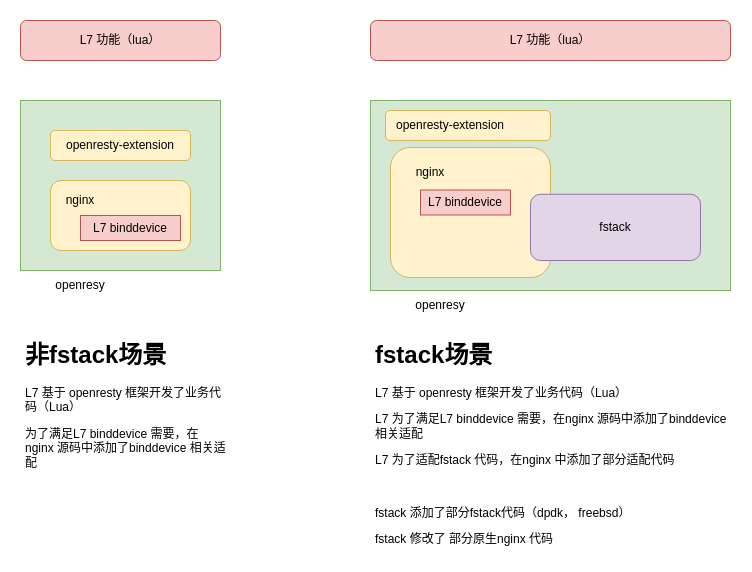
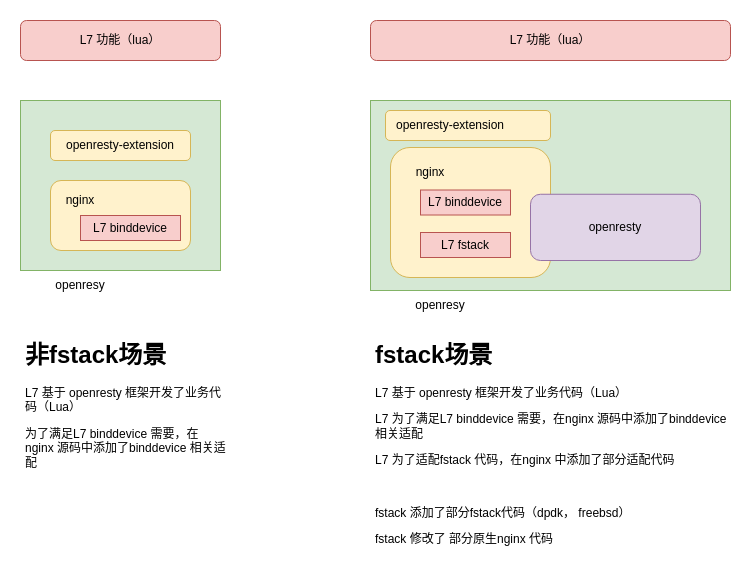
- <mxCell id="12" value="fstack" style="rounded=1;whiteSpace=wrap;html=1;fillColor=#e1d5e7;strokeColor=#9673a6;" vertex="1" parent="1"><mxGeometry x="530" y="193.75" width="170" height="66.25" as="geometry" /></mxCell>
+ <mxCell id="12" value="openresty" style="rounded=1;whiteSpace=wrap;html=1;fillColor=#e1d5e7;strokeColor=#9673a6;" vertex="1" parent="1"><mxGeometry x="530" y="193.75" width="170" height="66.25" as="geometry" /></mxCell>
+ <mxCell id="17" value="L7 fstack" style="rounded=0;whiteSpace=wrap;html=1;fillColor=#f8cecc;strokeColor=#b85450;" vertex="1" parent="1"><mxGeometry x="420" y="232" width="90" height="25" as="geometry" /></mxCell>
